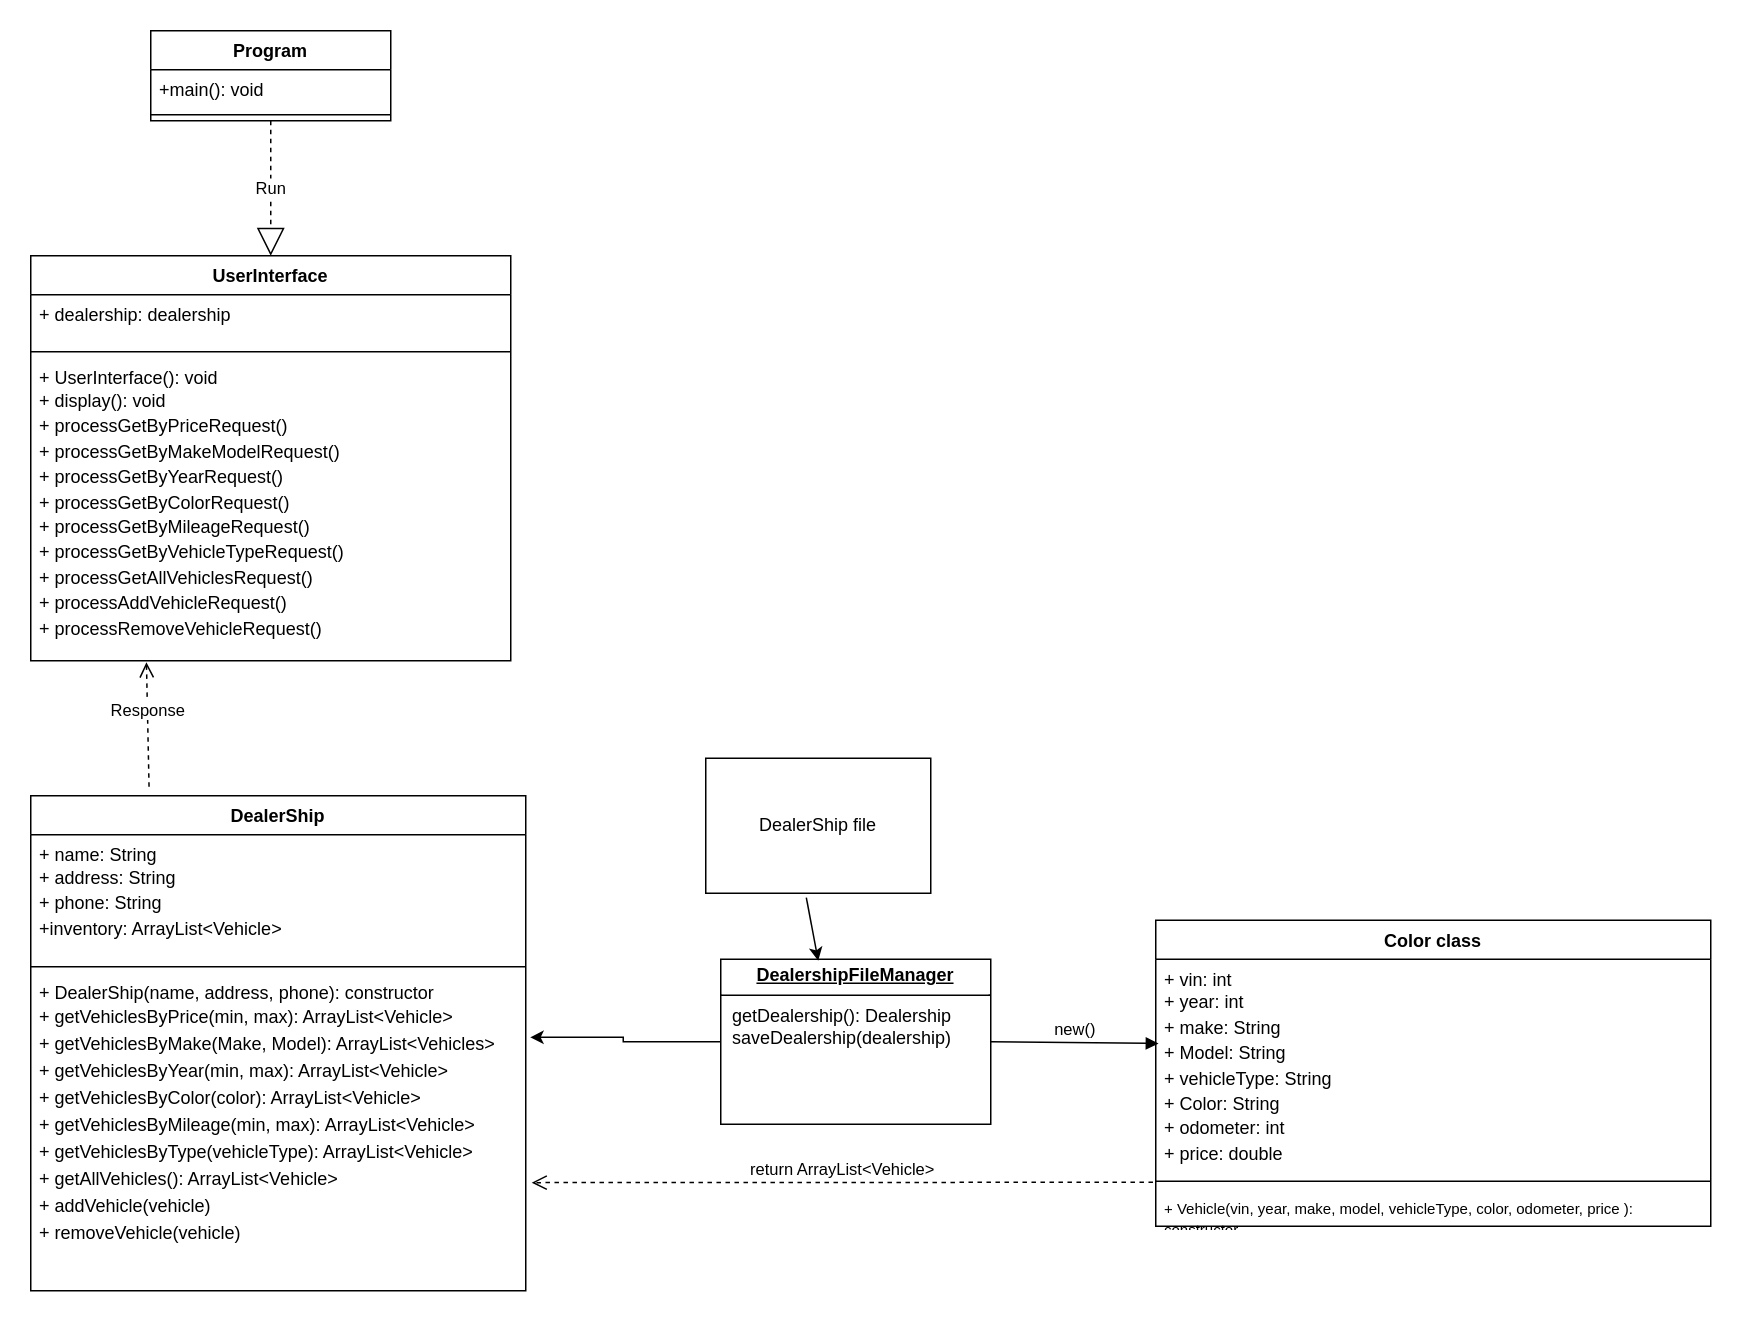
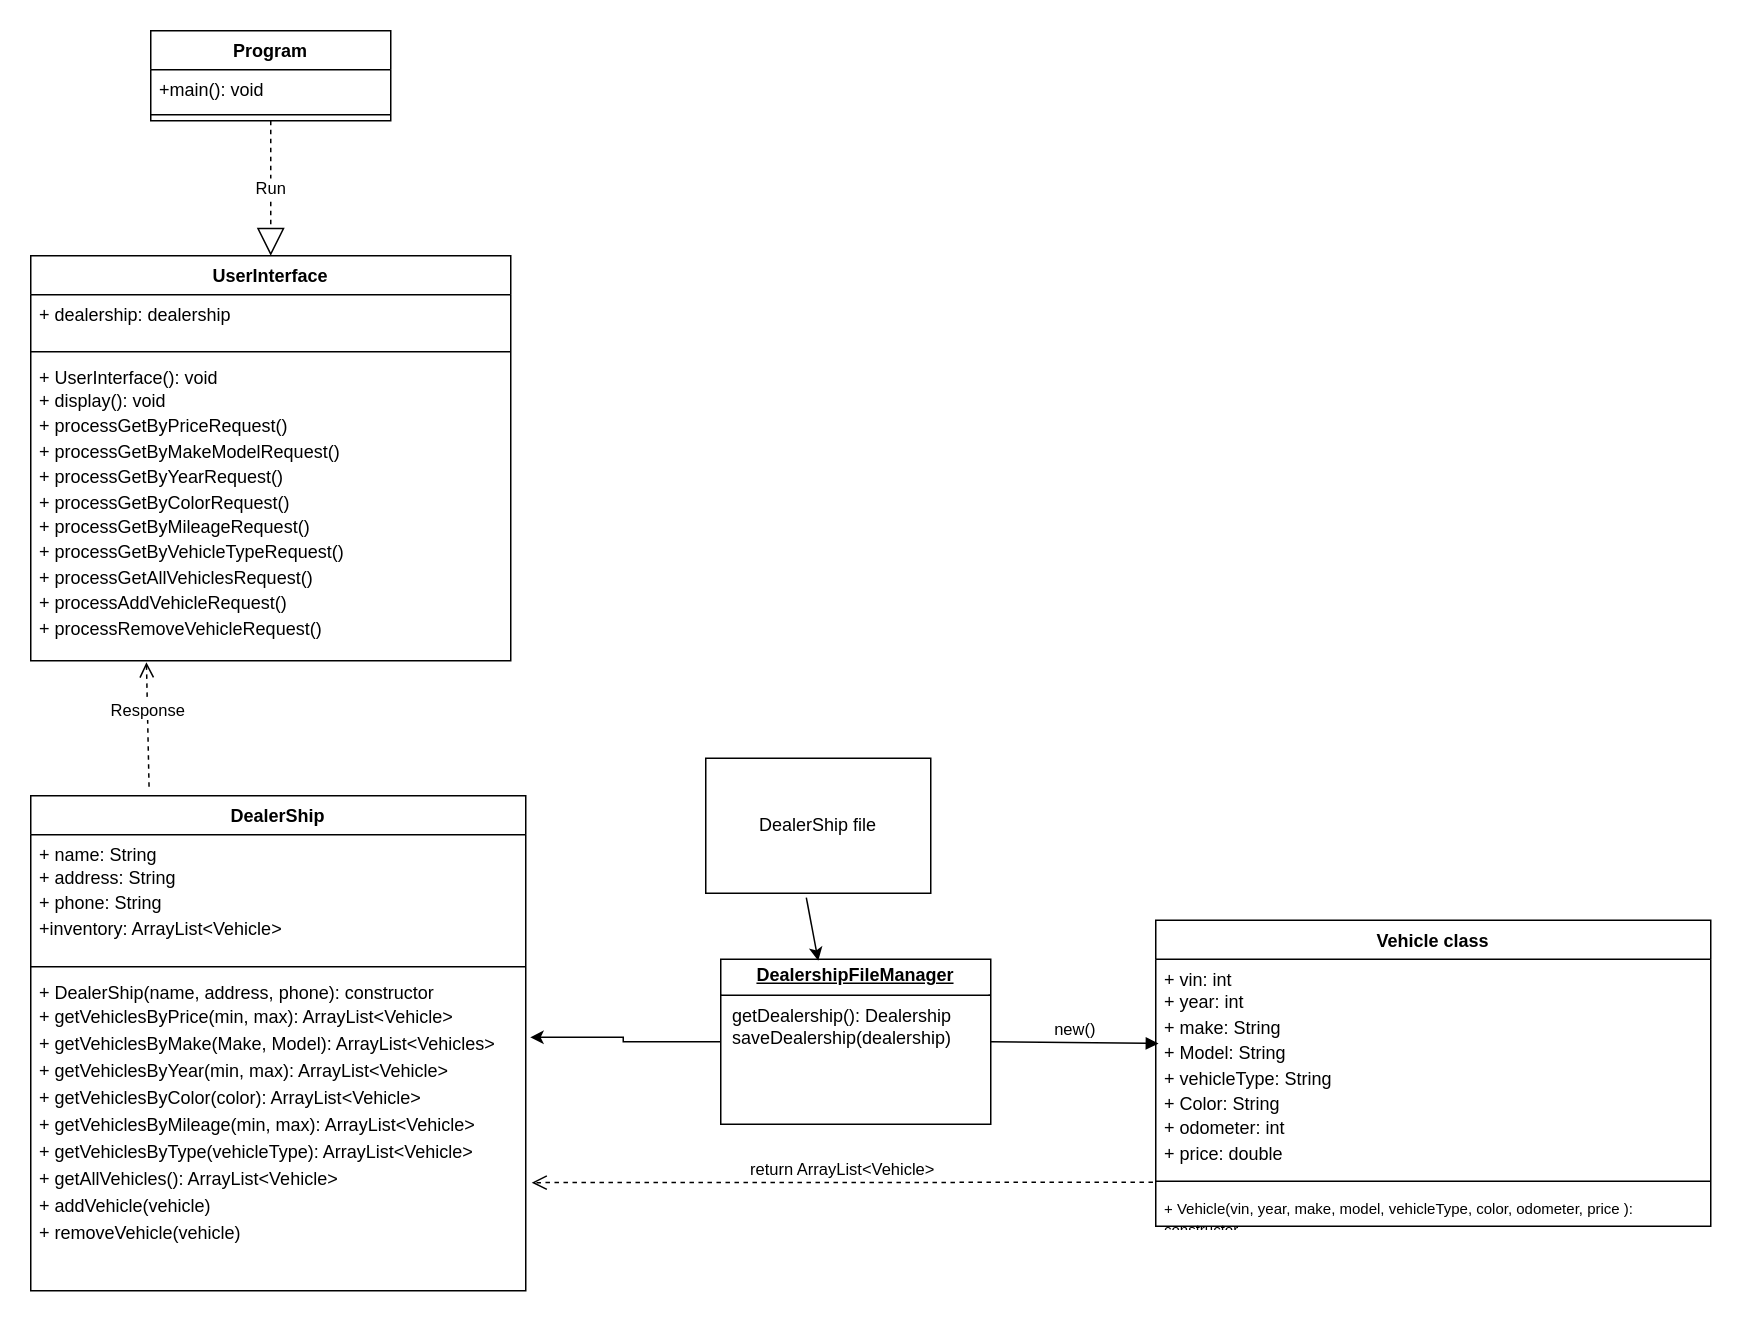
- <mxCell id="2" value="Color class" style="swimlane;fontStyle=1;align=center;verticalAlign=top;childLayout=stackLayout;horizontal=1;startSize=26;horizontalStack=0;resizeParent=1;resizeParentMax=0;resizeLast=0;collapsible=1;marginBottom=0;whiteSpace=wrap;html=1;" parent="1" vertex="1"><mxGeometry x="770" y="613" width="370" height="204" as="geometry" /></mxCell>
+ <mxCell id="2" value="Vehicle class" style="swimlane;fontStyle=1;align=center;verticalAlign=top;childLayout=stackLayout;horizontal=1;startSize=26;horizontalStack=0;resizeParent=1;resizeParentMax=0;resizeLast=0;collapsible=1;marginBottom=0;whiteSpace=wrap;html=1;" parent="1" vertex="1"><mxGeometry x="770" y="613" width="370" height="204" as="geometry" /></mxCell>
